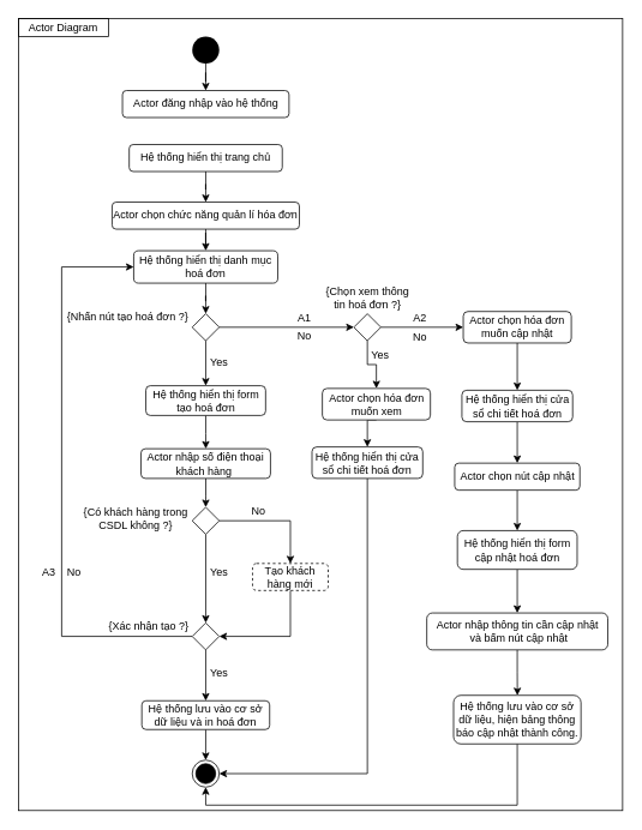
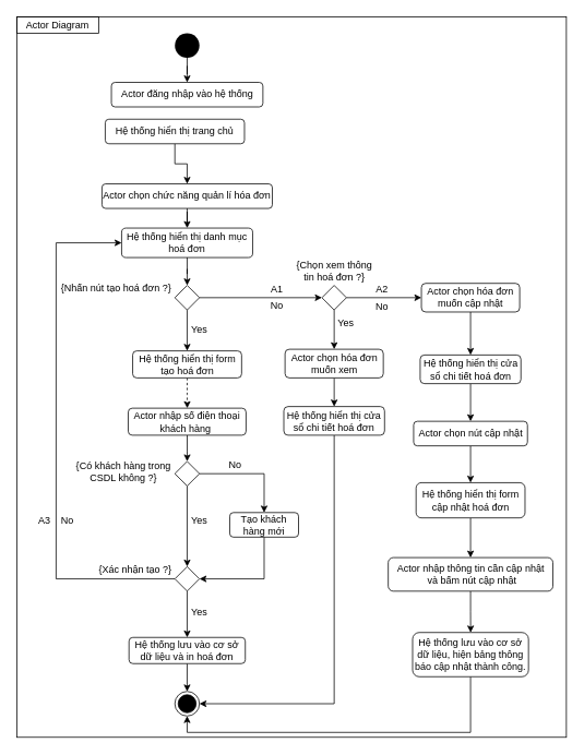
- <mxCell id="6" value="Hệ thống hiển thị trang chủ" style="rounded=1;whiteSpace=wrap;html=1;fillColor=#FFFFFF;" parent="1" vertex="1"><mxGeometry x="143" y="160" width="170" height="30" as="geometry" /></mxCell>
+ <mxCell id="6" value="Hệ thống hiển thị trang chủ" style="rounded=1;whiteSpace=wrap;html=1;fillColor=#FFFFFF;" parent="1" vertex="1"><mxGeometry x="128" y="145" width="170" height="30" as="geometry" /></mxCell>
- <mxCell id="56" value="Actor chọn hóa đơn muốn xem" style="rounded=1;whiteSpace=wrap;html=1;" vertex="1" parent="1"><mxGeometry x="357.51" y="431" width="120" height="35" as="geometry" /></mxCell>
+ <mxCell id="56" value="Actor chọn hóa đơn muốn xem" style="rounded=1;whiteSpace=wrap;html=1;" vertex="1" parent="1"><mxGeometry x="347.51" y="426" width="120" height="35" as="geometry" /></mxCell>
- <mxCell id="15" value="" style="edgeStyle=orthogonalEdgeStyle;rounded=0;orthogonalLoop=1;jettySize=auto;html=1;" parent="1" source="16" target="19" edge="1"><mxGeometry relative="1" as="geometry" /></mxCell>
+ <mxCell id="15" value="" style="edgeStyle=orthogonalEdgeStyle;rounded=0;orthogonalLoop=1;jettySize=auto;html=1;dashed=1;" parent="1" source="16" target="19" edge="1"><mxGeometry relative="1" as="geometry" /></mxCell>
- <mxCell id="48" value="Tạo khách hàng mới" style="rounded=1;whiteSpace=wrap;html=1;dashed=1;" parent="1" vertex="1"><mxGeometry x="280" y="625.5" width="84" height="30" as="geometry" /></mxCell>
+ <mxCell id="48" value="Tạo khách hàng mới" style="rounded=1;whiteSpace=wrap;html=1;" parent="1" vertex="1"><mxGeometry x="280" y="625.5" width="84" height="30" as="geometry" /></mxCell>
